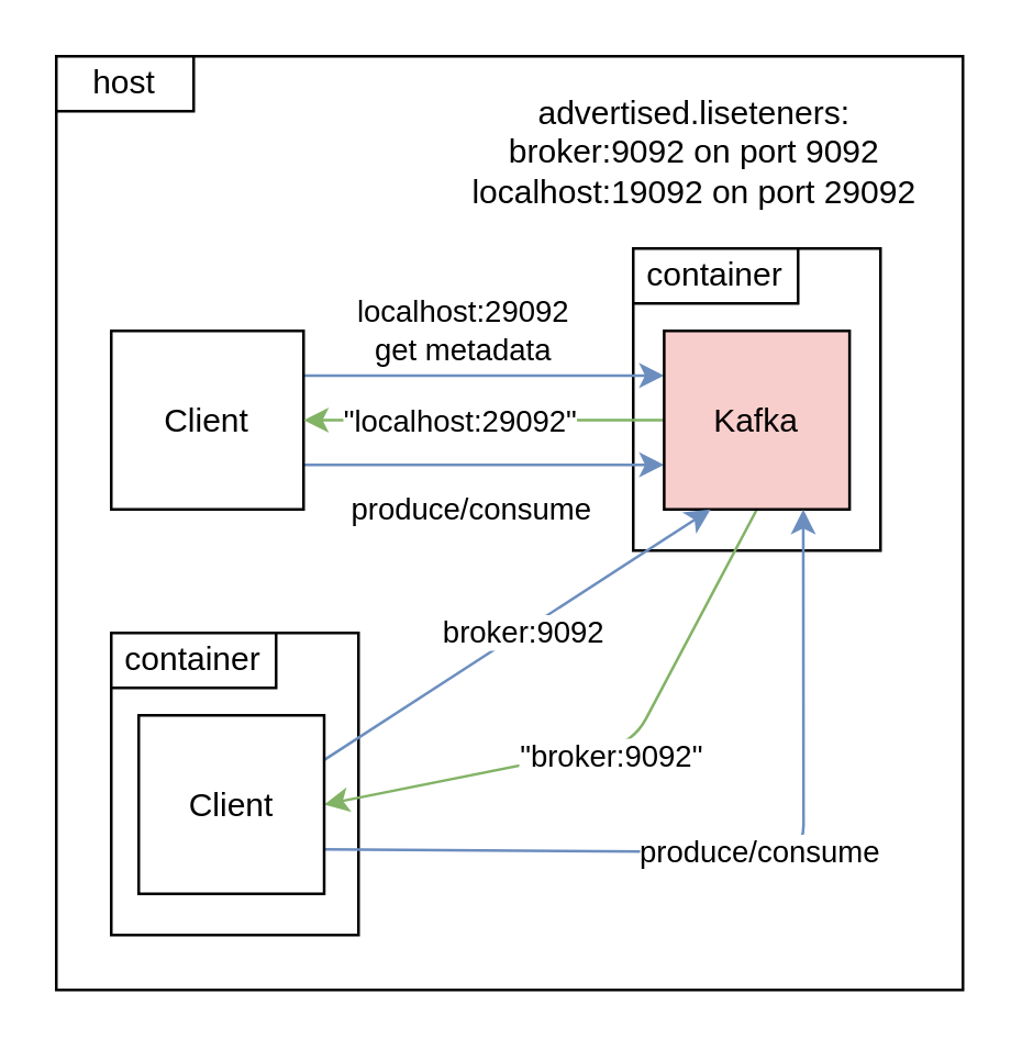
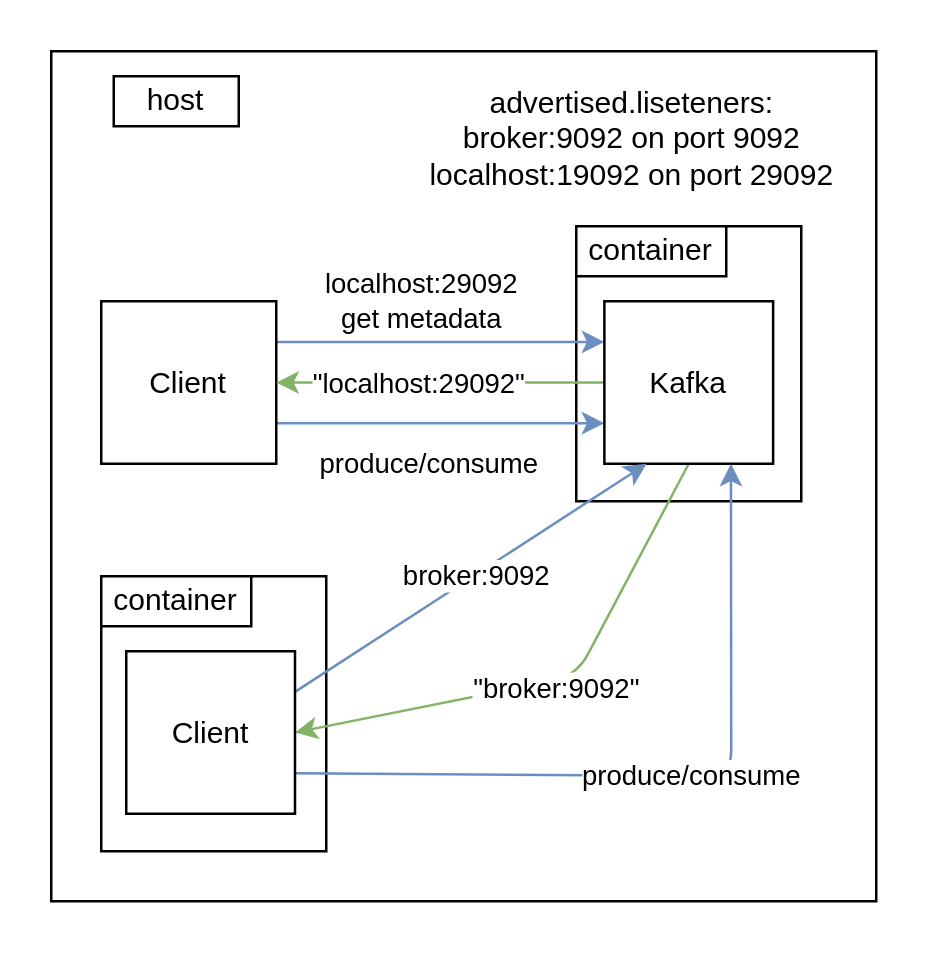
- <mxCell id="17" value="host" style="rounded=0;whiteSpace=wrap;html=1;" vertex="1" parent="1"><mxGeometry x="20" y="20" width="50" height="20" as="geometry" /></mxCell>
+ <mxCell id="17" value="host" style="rounded=0;whiteSpace=wrap;html=1;" vertex="1" parent="1"><mxGeometry x="45" y="30" width="50" height="20" as="geometry" /></mxCell>
- <mxCell id="14" value="Kafka" style="rounded=0;whiteSpace=wrap;html=1;fillColor=#f8cecc;" vertex="1" parent="1"><mxGeometry x="241.25" y="120" width="67.5" height="65" as="geometry" /></mxCell>
+ <mxCell id="14" value="Kafka" style="rounded=0;whiteSpace=wrap;html=1;" vertex="1" parent="1"><mxGeometry x="241.25" y="120" width="67.5" height="65" as="geometry" /></mxCell>
